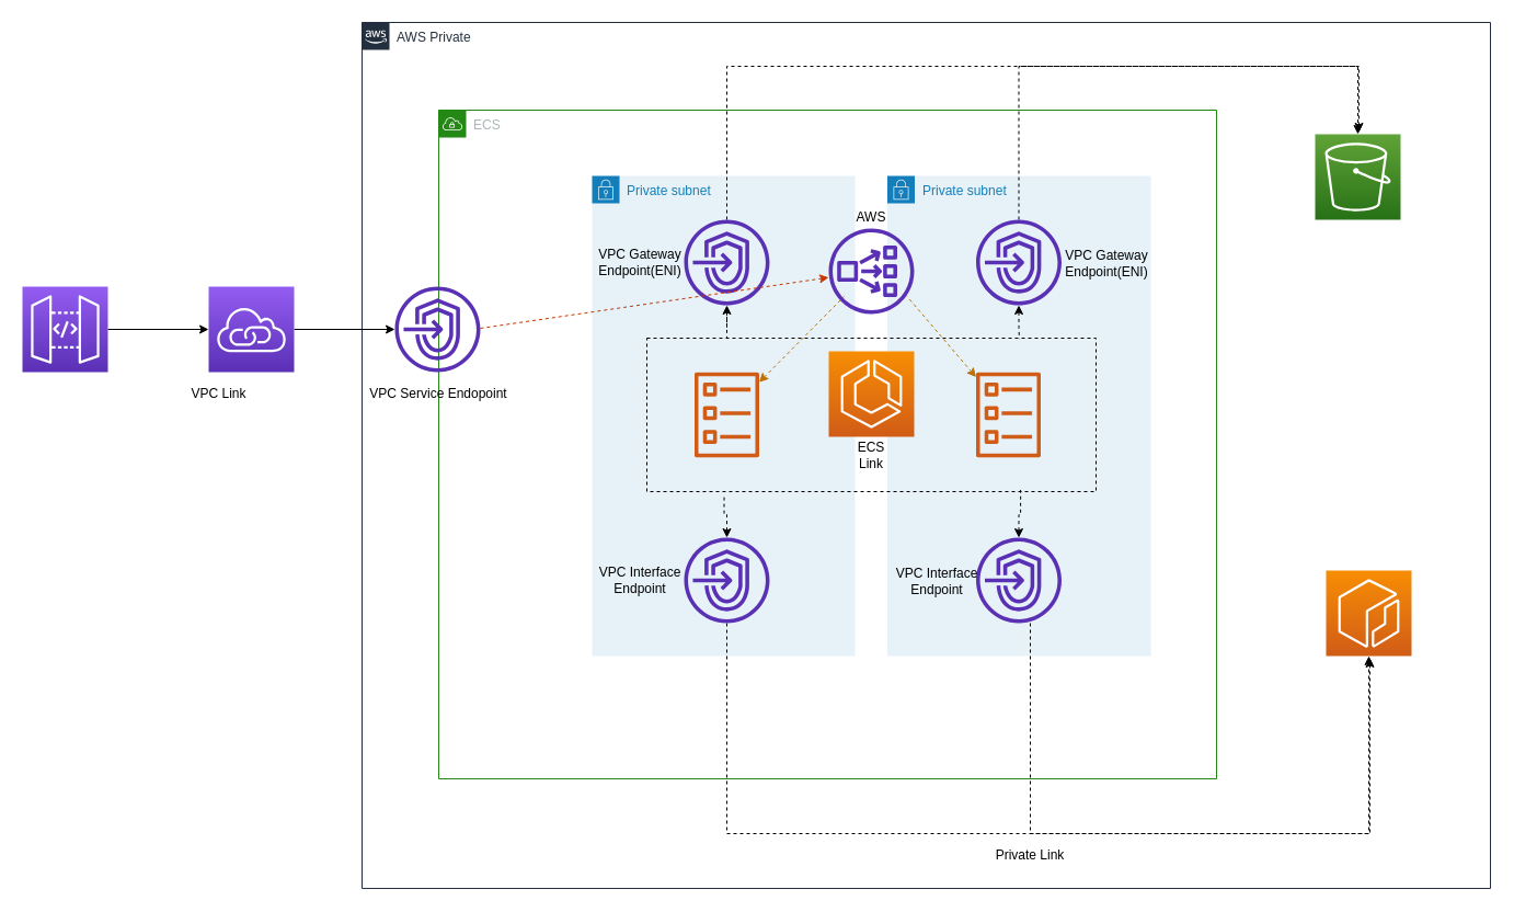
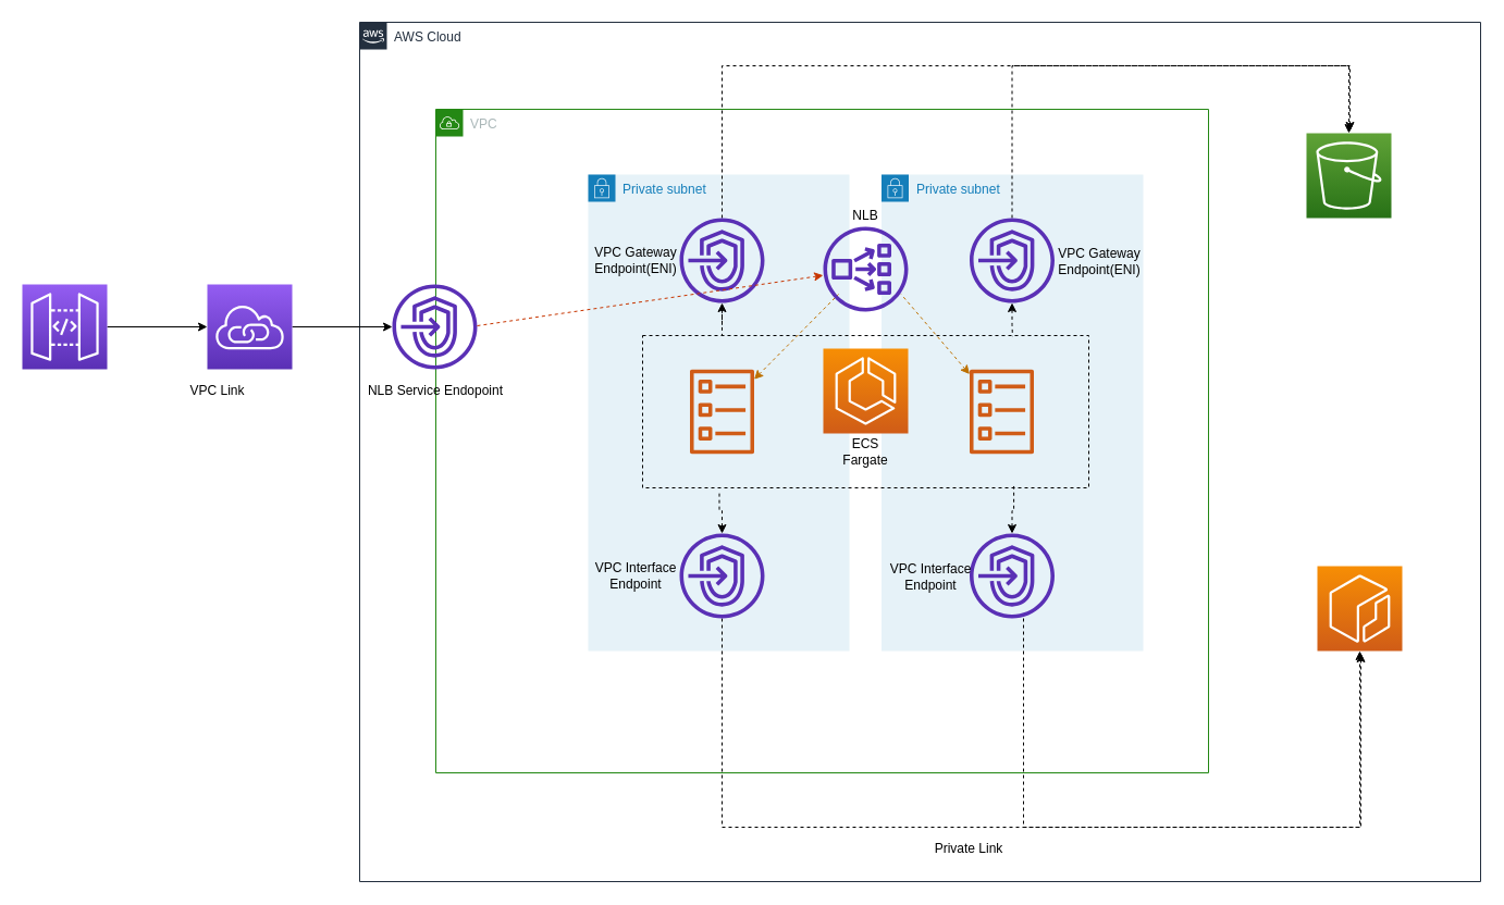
- <mxCell id="2" value="AWS Private" style="points=[[0,0],[0.25,0],[0.5,0],[0.75,0],[1,0],[1,0.25],[1,0.5],[1,0.75],[1,1],[0.75,1],[0.5,1],[0.25,1],[0,1],[0,0.75],[0,0.5],[0,0.25]];outlineConnect=0;gradientColor=none;html=1;whiteSpace=wrap;fontSize=12;fontStyle=0;shape=mxgraph.aws4.group;grIcon=mxgraph.aws4.group_aws_cloud_alt;strokeColor=#232F3E;fillColor=none;verticalAlign=top;align=left;spacingLeft=30;fontColor=#232F3E;dashed=0;" vertex="1" parent="1"><mxGeometry x="330" y="20" width="1030" height="790" as="geometry" /></mxCell>
+ <mxCell id="2" value="AWS Cloud" style="points=[[0,0],[0.25,0],[0.5,0],[0.75,0],[1,0],[1,0.25],[1,0.5],[1,0.75],[1,1],[0.75,1],[0.5,1],[0.25,1],[0,1],[0,0.75],[0,0.5],[0,0.25]];outlineConnect=0;gradientColor=none;html=1;whiteSpace=wrap;fontSize=12;fontStyle=0;shape=mxgraph.aws4.group;grIcon=mxgraph.aws4.group_aws_cloud_alt;strokeColor=#232F3E;fillColor=none;verticalAlign=top;align=left;spacingLeft=30;fontColor=#232F3E;dashed=0;" vertex="1" parent="1"><mxGeometry x="330" y="20" width="1030" height="790" as="geometry" /></mxCell>
- <mxCell id="3" value="ECS" style="points=[[0,0],[0.25,0],[0.5,0],[0.75,0],[1,0],[1,0.25],[1,0.5],[1,0.75],[1,1],[0.75,1],[0.5,1],[0.25,1],[0,1],[0,0.75],[0,0.5],[0,0.25]];outlineConnect=0;gradientColor=none;html=1;whiteSpace=wrap;fontSize=12;fontStyle=0;shape=mxgraph.aws4.group;grIcon=mxgraph.aws4.group_vpc;strokeColor=#248814;fillColor=none;verticalAlign=top;align=left;spacingLeft=30;fontColor=#AAB7B8;dashed=0;" vertex="1" parent="1"><mxGeometry x="400" y="100" width="710" height="610" as="geometry" /></mxCell>
+ <mxCell id="3" value="VPC" style="points=[[0,0],[0.25,0],[0.5,0],[0.75,0],[1,0],[1,0.25],[1,0.5],[1,0.75],[1,1],[0.75,1],[0.5,1],[0.25,1],[0,1],[0,0.75],[0,0.5],[0,0.25]];outlineConnect=0;gradientColor=none;html=1;whiteSpace=wrap;fontSize=12;fontStyle=0;shape=mxgraph.aws4.group;grIcon=mxgraph.aws4.group_vpc;strokeColor=#248814;fillColor=none;verticalAlign=top;align=left;spacingLeft=30;fontColor=#AAB7B8;dashed=0;" vertex="1" parent="1"><mxGeometry x="400" y="100" width="710" height="610" as="geometry" /></mxCell>
- <mxCell id="41" value="AWS" style="text;html=1;strokeColor=none;fillColor=none;align=center;verticalAlign=middle;whiteSpace=wrap;rounded=0;dashed=1;" vertex="1" parent="1"><mxGeometry x="775" y="188" width="40" height="20" as="geometry" /></mxCell>
+ <mxCell id="41" value="NLB" style="text;html=1;strokeColor=none;fillColor=none;align=center;verticalAlign=middle;whiteSpace=wrap;rounded=0;dashed=1;" vertex="1" parent="1"><mxGeometry x="775" y="188" width="40" height="20" as="geometry" /></mxCell>
- <mxCell id="38" value="VPC Service Endopoint" style="text;html=1;strokeColor=none;fillColor=none;align=center;verticalAlign=middle;whiteSpace=wrap;rounded=0;dashed=1;" vertex="1" parent="1"><mxGeometry x="330" y="349" width="140" height="20" as="geometry" /></mxCell>
+ <mxCell id="38" value="NLB Service Endopoint" style="text;html=1;strokeColor=none;fillColor=none;align=center;verticalAlign=middle;whiteSpace=wrap;rounded=0;dashed=1;" vertex="1" parent="1"><mxGeometry x="330" y="349" width="140" height="20" as="geometry" /></mxCell>
- <mxCell id="7" value="ECS Link" style="text;html=1;strokeColor=none;fillColor=none;align=center;verticalAlign=middle;whiteSpace=wrap;rounded=0;" vertex="1" parent="1"><mxGeometry x="775" y="405" width="40" height="20" as="geometry" /></mxCell>
+ <mxCell id="7" value="ECS Fargate" style="text;html=1;strokeColor=none;fillColor=none;align=center;verticalAlign=middle;whiteSpace=wrap;rounded=0;" vertex="1" parent="1"><mxGeometry x="775" y="405" width="40" height="20" as="geometry" /></mxCell>
- <mxCell id="40" value="Private Link" style="text;html=1;strokeColor=none;fillColor=none;align=center;verticalAlign=middle;whiteSpace=wrap;rounded=0;dashed=1;" vertex="1" parent="1"><mxGeometry x="870" y="770" width="140" height="20" as="geometry" /></mxCell>
+ <mxCell id="40" value="Private Link" style="text;html=1;strokeColor=none;fillColor=none;align=center;verticalAlign=middle;whiteSpace=wrap;rounded=0;dashed=1;" vertex="1" parent="1"><mxGeometry x="820" y="770" width="140" height="20" as="geometry" /></mxCell>
